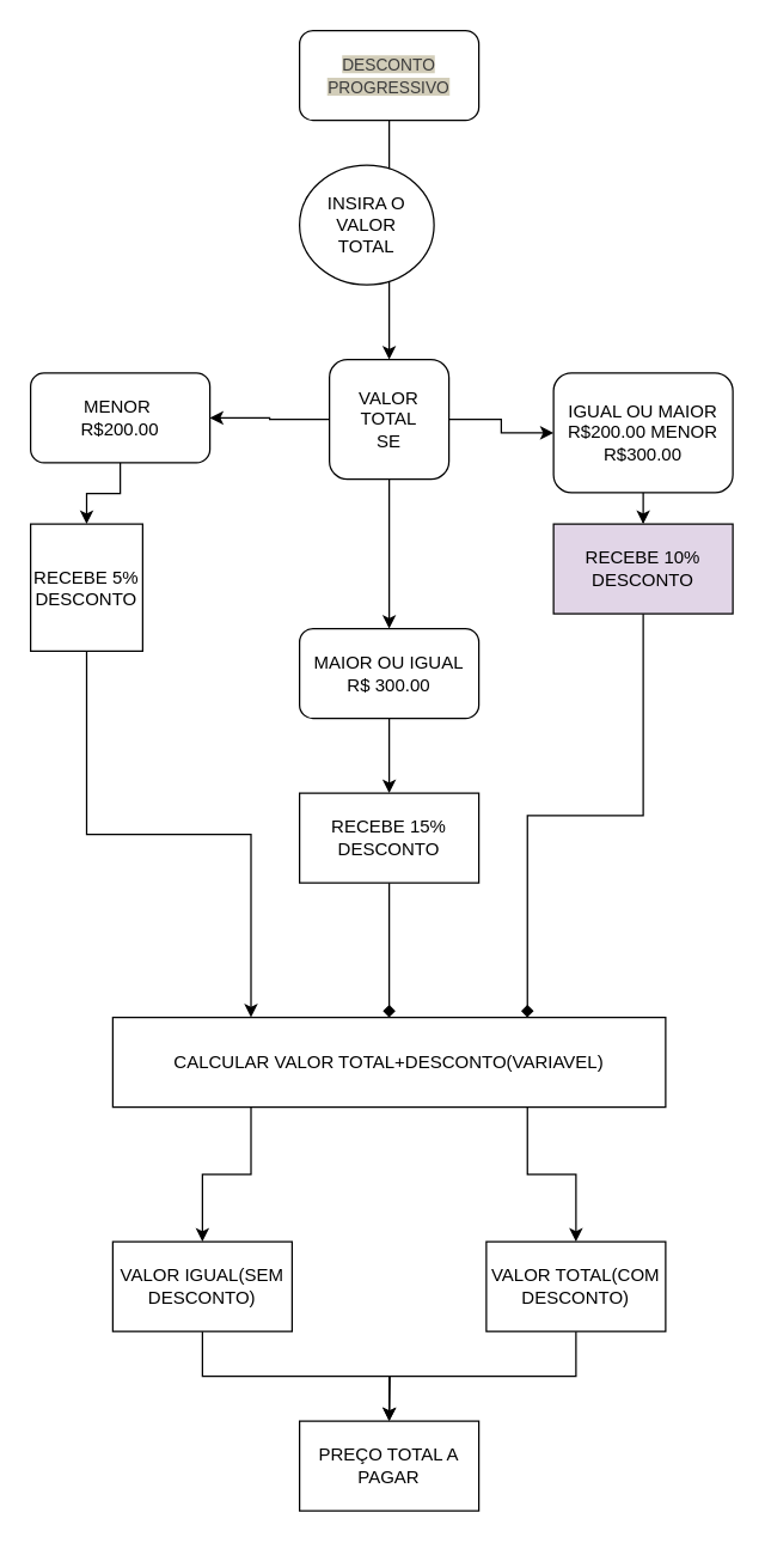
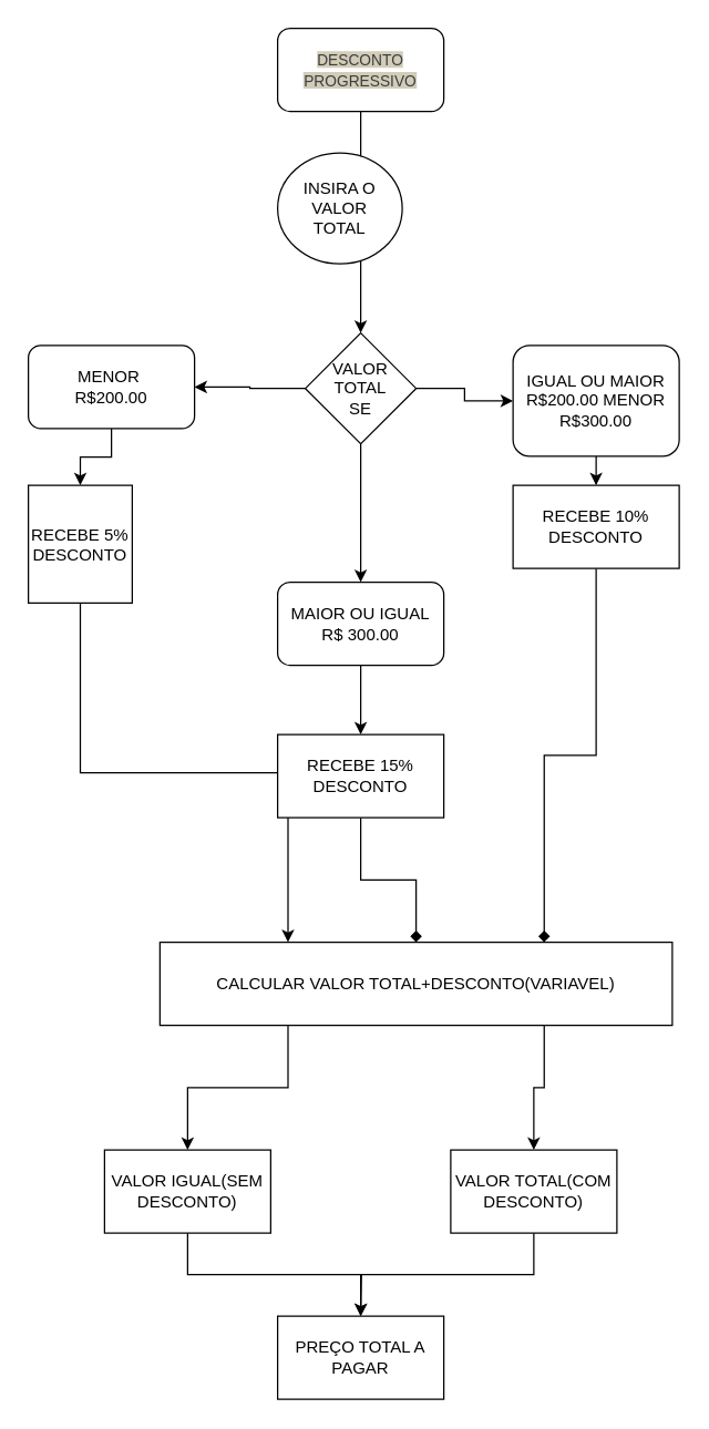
- <mxCell id="7" value="VALOR TOTAL&lt;div&gt;SE&lt;/div&gt;" style="whiteSpace=wrap;html=1;rounded=1;" vertex="1" parent="1"><mxGeometry x="220" y="240" width="80" height="80" as="geometry" /></mxCell>
+ <mxCell id="7" value="VALOR TOTAL&lt;div&gt;SE&lt;/div&gt;" style="rhombus;whiteSpace=wrap;html=1;" vertex="1" parent="1"><mxGeometry x="220" y="240" width="80" height="80" as="geometry" /></mxCell>
- <mxCell id="15" value="RECEBE 10%&lt;div&gt;DESCONTO&lt;/div&gt;" style="rounded=0;whiteSpace=wrap;html=1;fillColor=#e1d5e7;" vertex="1" parent="1"><mxGeometry x="370" y="350" width="120" height="60" as="geometry" /></mxCell>
+ <mxCell id="15" value="RECEBE 10%&lt;div&gt;DESCONTO&lt;/div&gt;" style="rounded=0;whiteSpace=wrap;html=1;" vertex="1" parent="1"><mxGeometry x="370" y="350" width="120" height="60" as="geometry" /></mxCell>
- <mxCell id="23" value="CALCULAR VALOR TOTAL+DESCONTO(VARIAVEL)" style="rounded=0;whiteSpace=wrap;html=1;" vertex="1" parent="1"><mxGeometry x="75" y="680" width="370" height="60" as="geometry" /></mxCell>
+ <mxCell id="23" value="CALCULAR VALOR TOTAL+DESCONTO(VARIAVEL)" style="rounded=0;whiteSpace=wrap;html=1;" vertex="1" parent="1"><mxGeometry x="115" y="680" width="370" height="60" as="geometry" /></mxCell>
